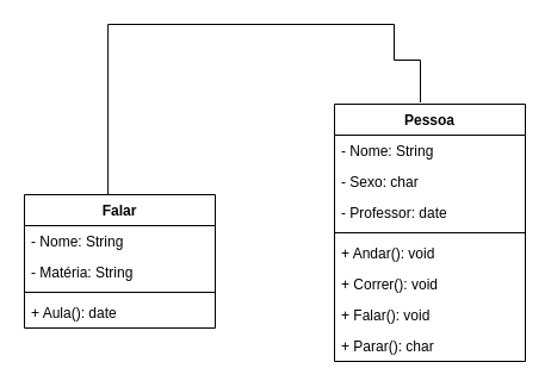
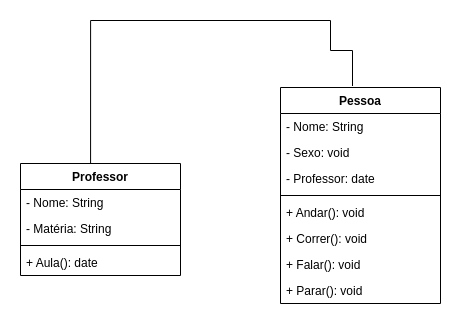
- <mxCell id="10" value="- Sexo: char" style="text;strokeColor=none;fillColor=none;align=left;verticalAlign=top;spacingLeft=4;spacingRight=4;overflow=hidden;rotatable=0;points=[[0,0.5],[1,0.5]];portConstraint=eastwest;" vertex="1" parent="8"><mxGeometry y="52" width="160" height="26" as="geometry" /></mxCell>
+ <mxCell id="10" value="- Sexo: void" style="text;strokeColor=none;fillColor=none;align=left;verticalAlign=top;spacingLeft=4;spacingRight=4;overflow=hidden;rotatable=0;points=[[0,0.5],[1,0.5]];portConstraint=eastwest;" vertex="1" parent="8"><mxGeometry y="52" width="160" height="26" as="geometry" /></mxCell>
- <mxCell id="2" value="Falar" style="swimlane;fontStyle=1;align=center;verticalAlign=top;childLayout=stackLayout;horizontal=1;startSize=26;horizontalStack=0;resizeParent=1;resizeParentMax=0;resizeLast=0;collapsible=1;marginBottom=0;" vertex="1" parent="1"><mxGeometry x="20" y="163" width="160" height="112" as="geometry" /></mxCell>
+ <mxCell id="2" value="Professor" style="swimlane;fontStyle=1;align=center;verticalAlign=top;childLayout=stackLayout;horizontal=1;startSize=26;horizontalStack=0;resizeParent=1;resizeParentMax=0;resizeLast=0;collapsible=1;marginBottom=0;" vertex="1" parent="1"><mxGeometry x="20" y="163" width="160" height="112" as="geometry" /></mxCell>
- <mxCell id="16" value="+ Parar(): char" style="text;strokeColor=none;fillColor=none;align=left;verticalAlign=top;spacingLeft=4;spacingRight=4;overflow=hidden;rotatable=0;points=[[0,0.5],[1,0.5]];portConstraint=eastwest;" vertex="1" parent="8"><mxGeometry y="190" width="160" height="26" as="geometry" /></mxCell>
+ <mxCell id="16" value="+ Parar(): void" style="text;strokeColor=none;fillColor=none;align=left;verticalAlign=top;spacingLeft=4;spacingRight=4;overflow=hidden;rotatable=0;points=[[0,0.5],[1,0.5]];portConstraint=eastwest;" vertex="1" parent="8"><mxGeometry y="190" width="160" height="26" as="geometry" /></mxCell>
